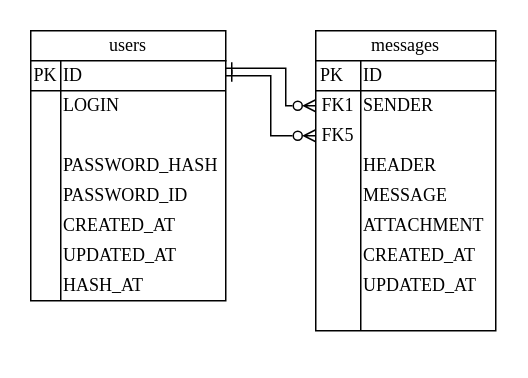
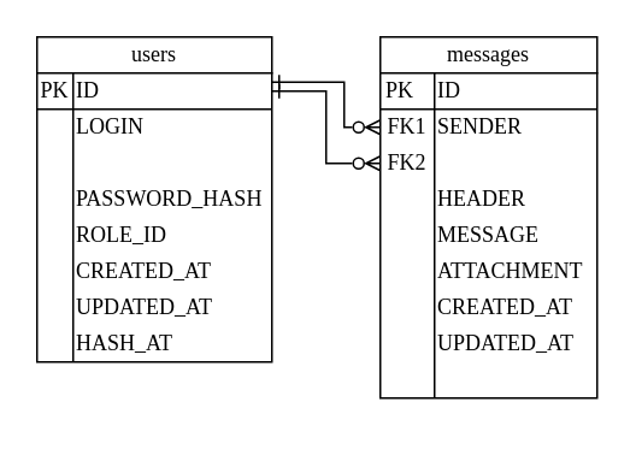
- <mxCell id="15" value="FK5" style="text;html=1;align=center;verticalAlign=middle;whiteSpace=wrap;rounded=0;fontFamily=Times New Roman;" parent="2" vertex="1"><mxGeometry y="60" width="30" height="20" as="geometry" /></mxCell>
+ <mxCell id="15" value="FK2" style="text;html=1;align=center;verticalAlign=middle;whiteSpace=wrap;rounded=0;fontFamily=Times New Roman;" parent="2" vertex="1"><mxGeometry y="60" width="30" height="20" as="geometry" /></mxCell>
- <mxCell id="26" value="PASSWORD_ID" style="text;html=1;align=left;verticalAlign=middle;whiteSpace=wrap;rounded=0;fontFamily=Times New Roman;" parent="18" vertex="1"><mxGeometry x="20" y="100" width="100" height="20" as="geometry" /></mxCell>
+ <mxCell id="26" value="ROLE_ID" style="text;html=1;align=left;verticalAlign=middle;whiteSpace=wrap;rounded=0;fontFamily=Times New Roman;" parent="18" vertex="1"><mxGeometry x="20" y="100" width="100" height="20" as="geometry" /></mxCell>
